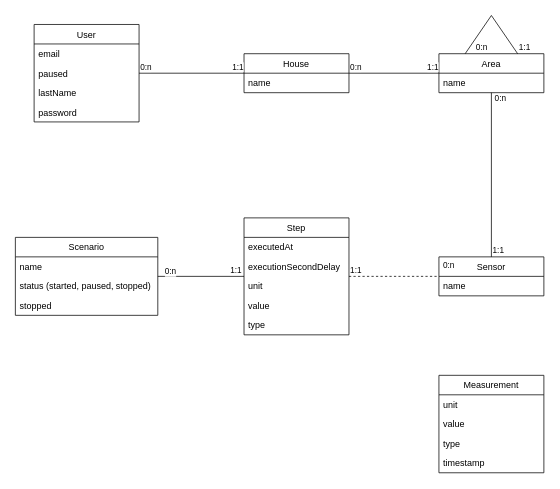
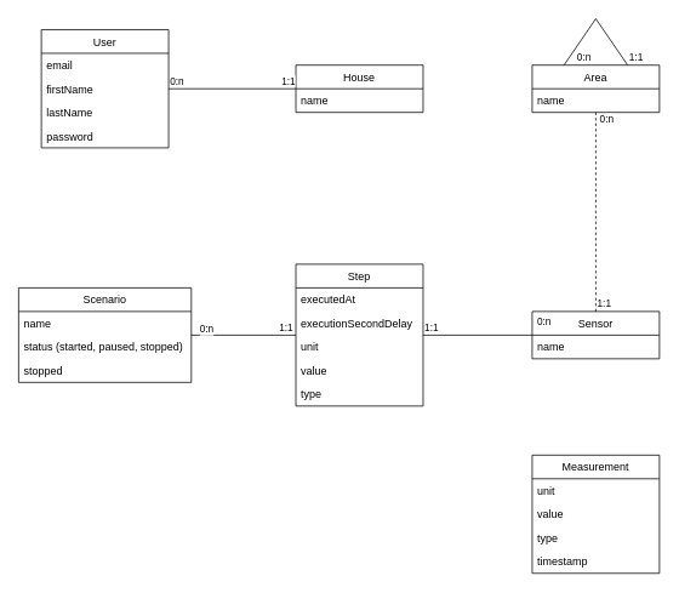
- <mxCell id="21" value="" style="endArrow=none;html=1;edgeStyle=orthogonalEdgeStyle;rounded=0;" parent="1" source="16" target="12" edge="1"><mxGeometry relative="1" as="geometry"><mxPoint x="695" y="110" as="sourcePoint" /><mxPoint x="855" y="110" as="targetPoint" /></mxGeometry></mxCell>
- <mxCell id="22" value="0:n" style="edgeLabel;resizable=0;html=1;align=left;verticalAlign=bottom;" parent="21" connectable="0" vertex="1"><mxGeometry x="-1" relative="1" as="geometry" /></mxCell>
- <mxCell id="23" value="1:1" style="edgeLabel;resizable=0;html=1;align=right;verticalAlign=bottom;" parent="21" connectable="0" vertex="1"><mxGeometry x="1" relative="1" as="geometry" /></mxCell>
- <mxCell id="4" value="paused" style="text;strokeColor=none;fillColor=none;align=left;verticalAlign=top;spacingLeft=4;spacingRight=4;overflow=hidden;rotatable=0;points=[[0,0.5],[1,0.5]];portConstraint=eastwest;" parent="2" vertex="1"><mxGeometry y="52" width="140" height="26" as="geometry" /></mxCell>
+ <mxCell id="4" value="firstName" style="text;strokeColor=none;fillColor=none;align=left;verticalAlign=top;spacingLeft=4;spacingRight=4;overflow=hidden;rotatable=0;points=[[0,0.5],[1,0.5]];portConstraint=eastwest;" parent="2" vertex="1"><mxGeometry y="52" width="140" height="26" as="geometry" /></mxCell>
- <mxCell id="24" value="" style="endArrow=none;html=1;edgeStyle=orthogonalEdgeStyle;rounded=0;" parent="1" source="14" target="12" edge="1"><mxGeometry relative="1" as="geometry"><mxPoint x="715" y="300" as="sourcePoint" /><mxPoint x="875" y="300" as="targetPoint" /></mxGeometry></mxCell>
+ <mxCell id="24" value="" style="endArrow=none;html=1;edgeStyle=orthogonalEdgeStyle;rounded=0;dashed=1;" parent="1" source="14" target="12" edge="1"><mxGeometry relative="1" as="geometry"><mxPoint x="715" y="300" as="sourcePoint" /><mxPoint x="875" y="300" as="targetPoint" /></mxGeometry></mxCell>
- <mxCell id="40" value="" style="endArrow=none;html=1;edgeStyle=orthogonalEdgeStyle;rounded=0;dashed=1;" parent="1" source="34" target="14" edge="1"><mxGeometry relative="1" as="geometry"><mxPoint x="-105" y="364" as="sourcePoint" /><mxPoint x="135" y="320" as="targetPoint" /></mxGeometry></mxCell>
+ <mxCell id="40" value="" style="endArrow=none;html=1;edgeStyle=orthogonalEdgeStyle;rounded=0;" parent="1" source="34" target="14" edge="1"><mxGeometry relative="1" as="geometry"><mxPoint x="-105" y="364" as="sourcePoint" /><mxPoint x="135" y="320" as="targetPoint" /></mxGeometry></mxCell>
